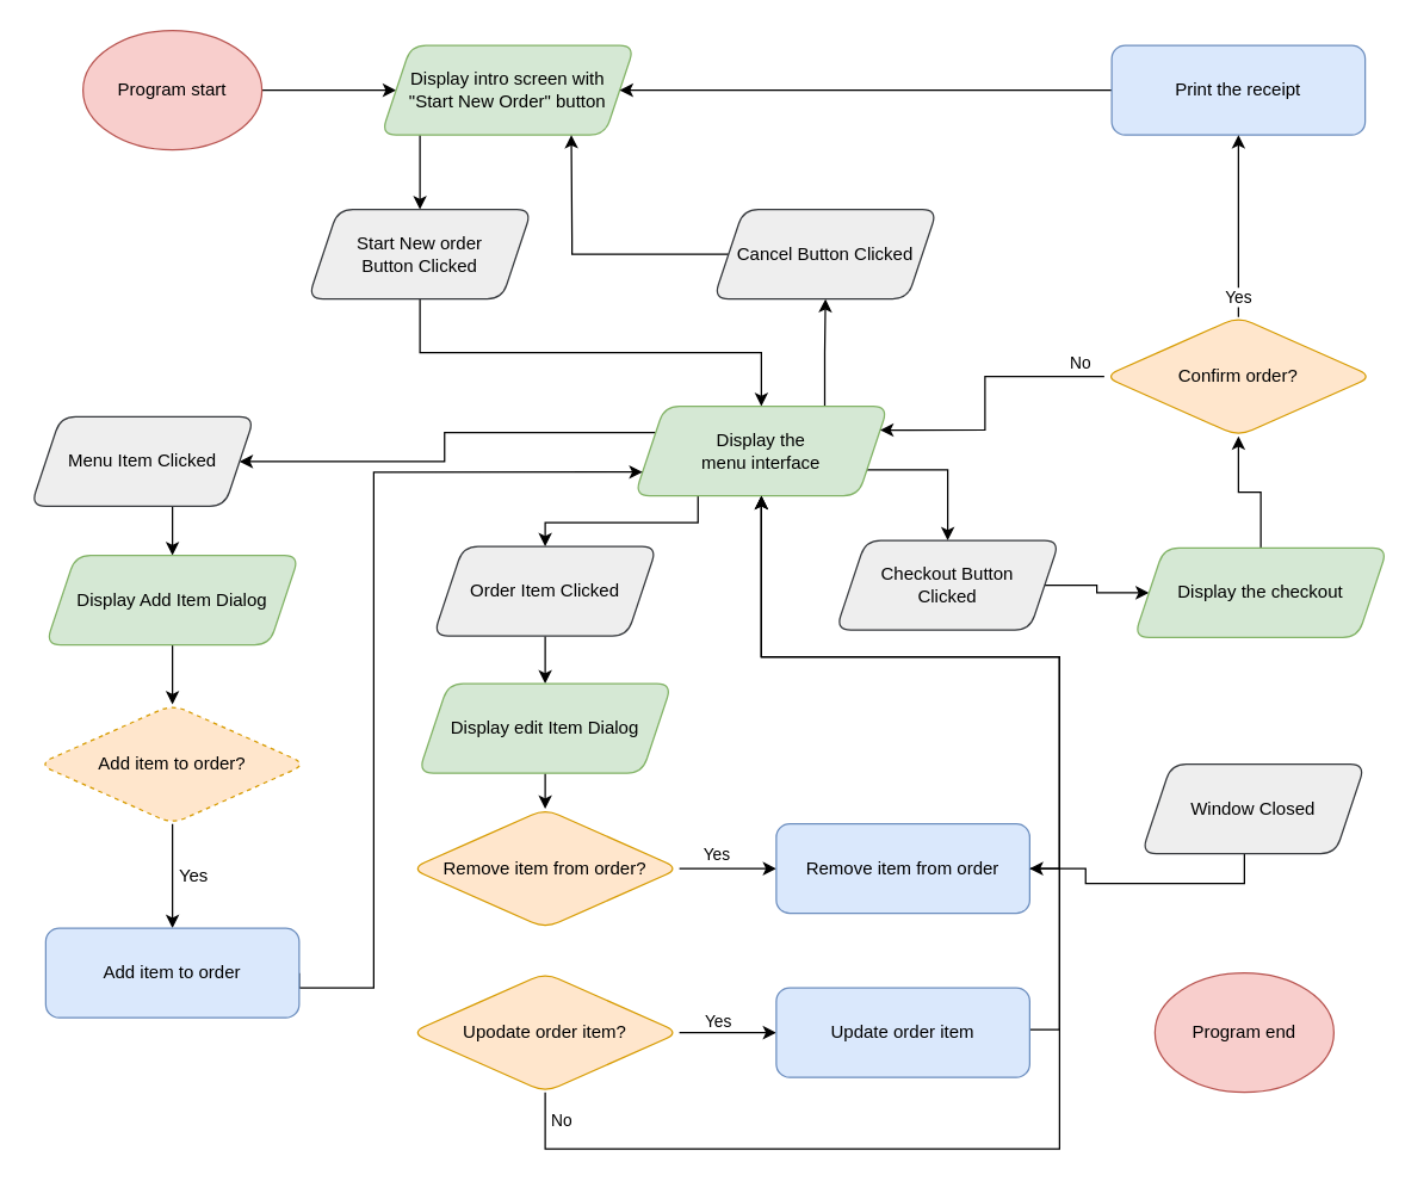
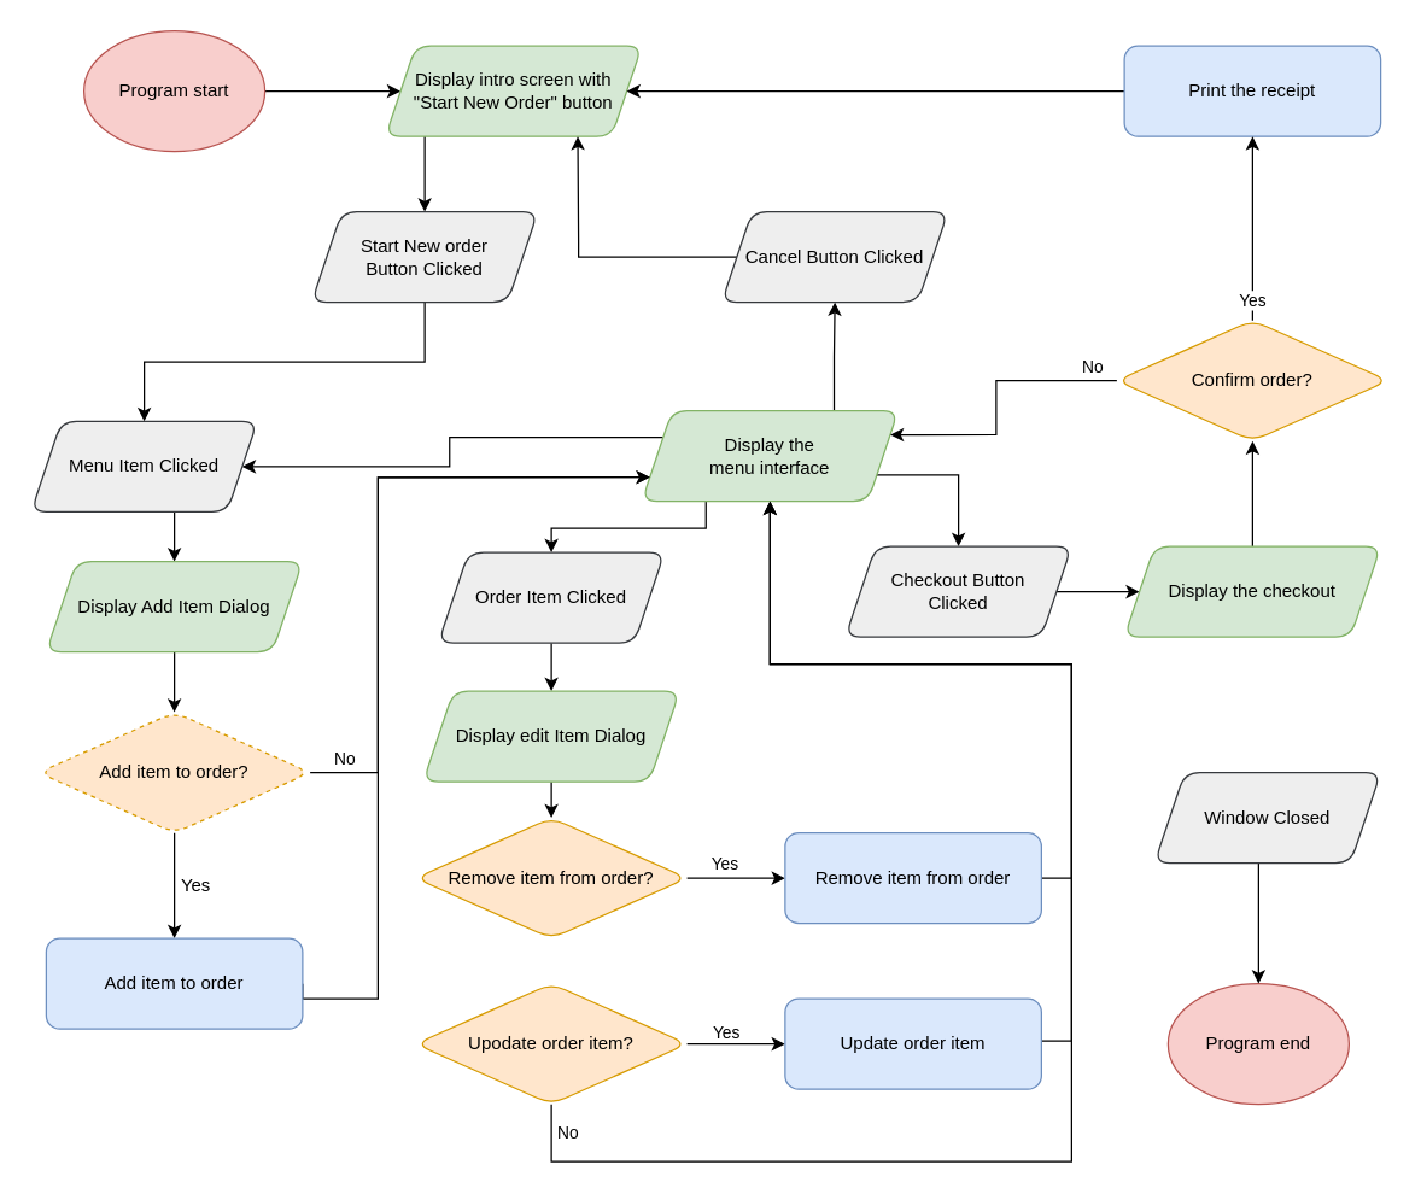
- <mxCell id="7" style="edgeStyle=orthogonalEdgeStyle;rounded=0;orthogonalLoop=1;jettySize=auto;html=1;exitX=0.5;exitY=1;exitDx=0;exitDy=0;entryX=0.5;entryY=0;entryDx=0;entryDy=0;" parent="1" source="8" target="13" edge="1"><mxGeometry relative="1" as="geometry" /></mxCell>
+ <mxCell id="7" style="edgeStyle=orthogonalEdgeStyle;rounded=0;orthogonalLoop=1;jettySize=auto;html=1;exitX=0.5;exitY=1;exitDx=0;exitDy=0;" parent="1" source="8" target="15" edge="1"><mxGeometry relative="1" as="geometry" /></mxCell>
- <mxCell id="48" value="Display the checkout" style="rounded=1;whiteSpace=wrap;html=1;fillColor=#d5e8d4;strokeColor=#82b366;fontColor=#000000;shape=parallelogram;perimeter=parallelogramPerimeter;fixedSize=1;" parent="1" vertex="1"><mxGeometry x="760" y="367" width="170" height="60" as="geometry" /></mxCell>
+ <mxCell id="48" value="Display the checkout" style="rounded=1;whiteSpace=wrap;html=1;fillColor=#d5e8d4;strokeColor=#82b366;fontColor=#000000;shape=parallelogram;perimeter=parallelogramPerimeter;fixedSize=1;" parent="1" vertex="1"><mxGeometry x="745" y="362" width="170" height="60" as="geometry" /></mxCell>
+ <mxCell id="19" style="edgeStyle=orthogonalEdgeStyle;rounded=0;orthogonalLoop=1;jettySize=auto;html=1;exitX=1;exitY=0.5;exitDx=0;exitDy=0;entryX=0;entryY=0.75;entryDx=0;entryDy=0;" parent="1" source="21" target="13" edge="1"><mxGeometry relative="1" as="geometry"><Array as="points"><mxPoint x="250" y="512" /><mxPoint x="250" y="316" /></Array></mxGeometry></mxCell>
+ <mxCell id="20" value="No" style="edgeLabel;html=1;align=center;verticalAlign=middle;resizable=0;points=[];" parent="19" vertex="1" connectable="0"><mxGeometry x="-0.895" relative="1" as="geometry"><mxPoint y="-10" as="offset" /></mxGeometry></mxCell>
- <mxCell id="45" style="edgeStyle=orthogonalEdgeStyle;rounded=0;orthogonalLoop=1;jettySize=auto;html=1;exitX=0.46;exitY=0.983;exitDx=0;exitDy=0;exitPerimeter=0;" parent="1" source="46" target="38" edge="1"><mxGeometry relative="1" as="geometry" /></mxCell>
+ <mxCell id="45" style="edgeStyle=orthogonalEdgeStyle;rounded=0;orthogonalLoop=1;jettySize=auto;html=1;exitX=0.46;exitY=0.983;exitDx=0;exitDy=0;exitPerimeter=0;" parent="1" source="46" target="4" edge="1"><mxGeometry relative="1" as="geometry" /></mxCell>
